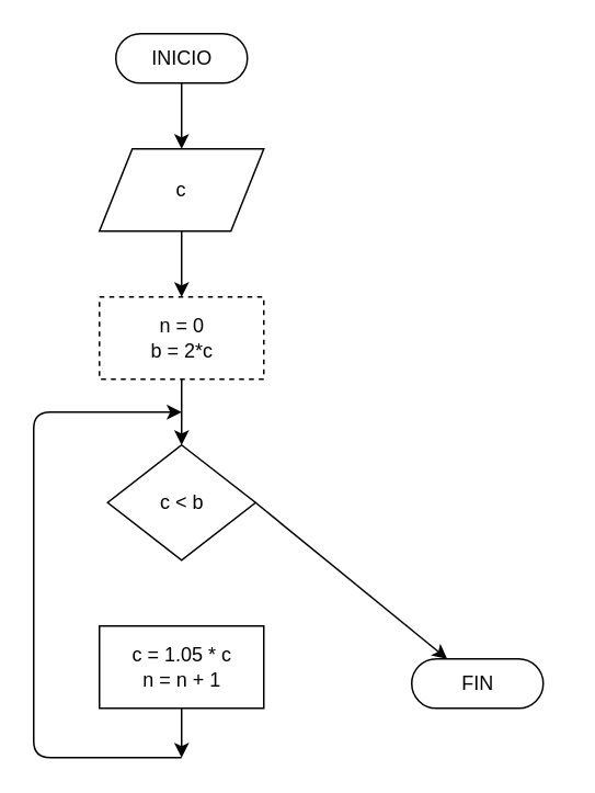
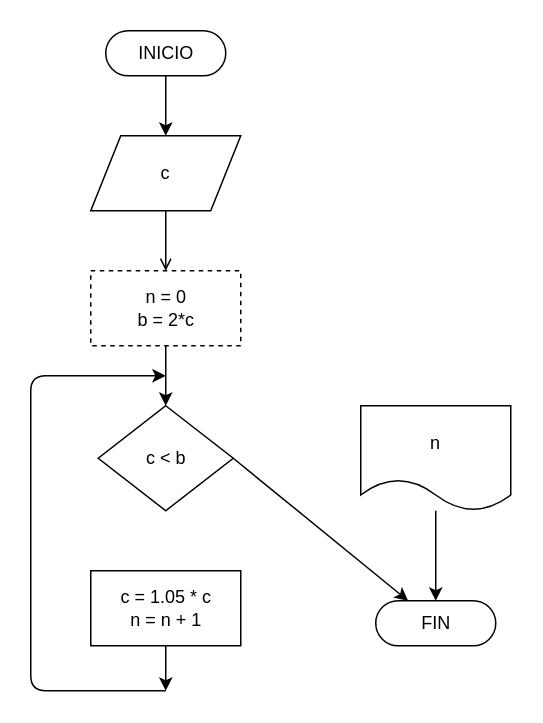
- <mxCell id="4" style="edgeStyle=none;html=1;exitX=0.5;exitY=1;exitDx=0;exitDy=0;" edge="1" parent="1" source="5" target="7"><mxGeometry relative="1" as="geometry" /></mxCell>
+ <mxCell id="4" style="edgeStyle=none;html=1;exitX=0.5;exitY=1;exitDx=0;exitDy=0;endArrow=open;" edge="1" parent="1" source="5" target="7"><mxGeometry relative="1" as="geometry" /></mxCell>
+ <mxCell id="14" value="n" style="shape=document;whiteSpace=wrap;html=1;boundedLbl=1;dashed=0;flipH=1;" vertex="1" parent="1"><mxGeometry x="240" y="270" width="100" height="70" as="geometry" /></mxCell>
+ <mxCell id="13" value="" style="edgeStyle=none;html=1;" edge="1" parent="1" source="14" target="15"><mxGeometry relative="1" as="geometry" /></mxCell>
